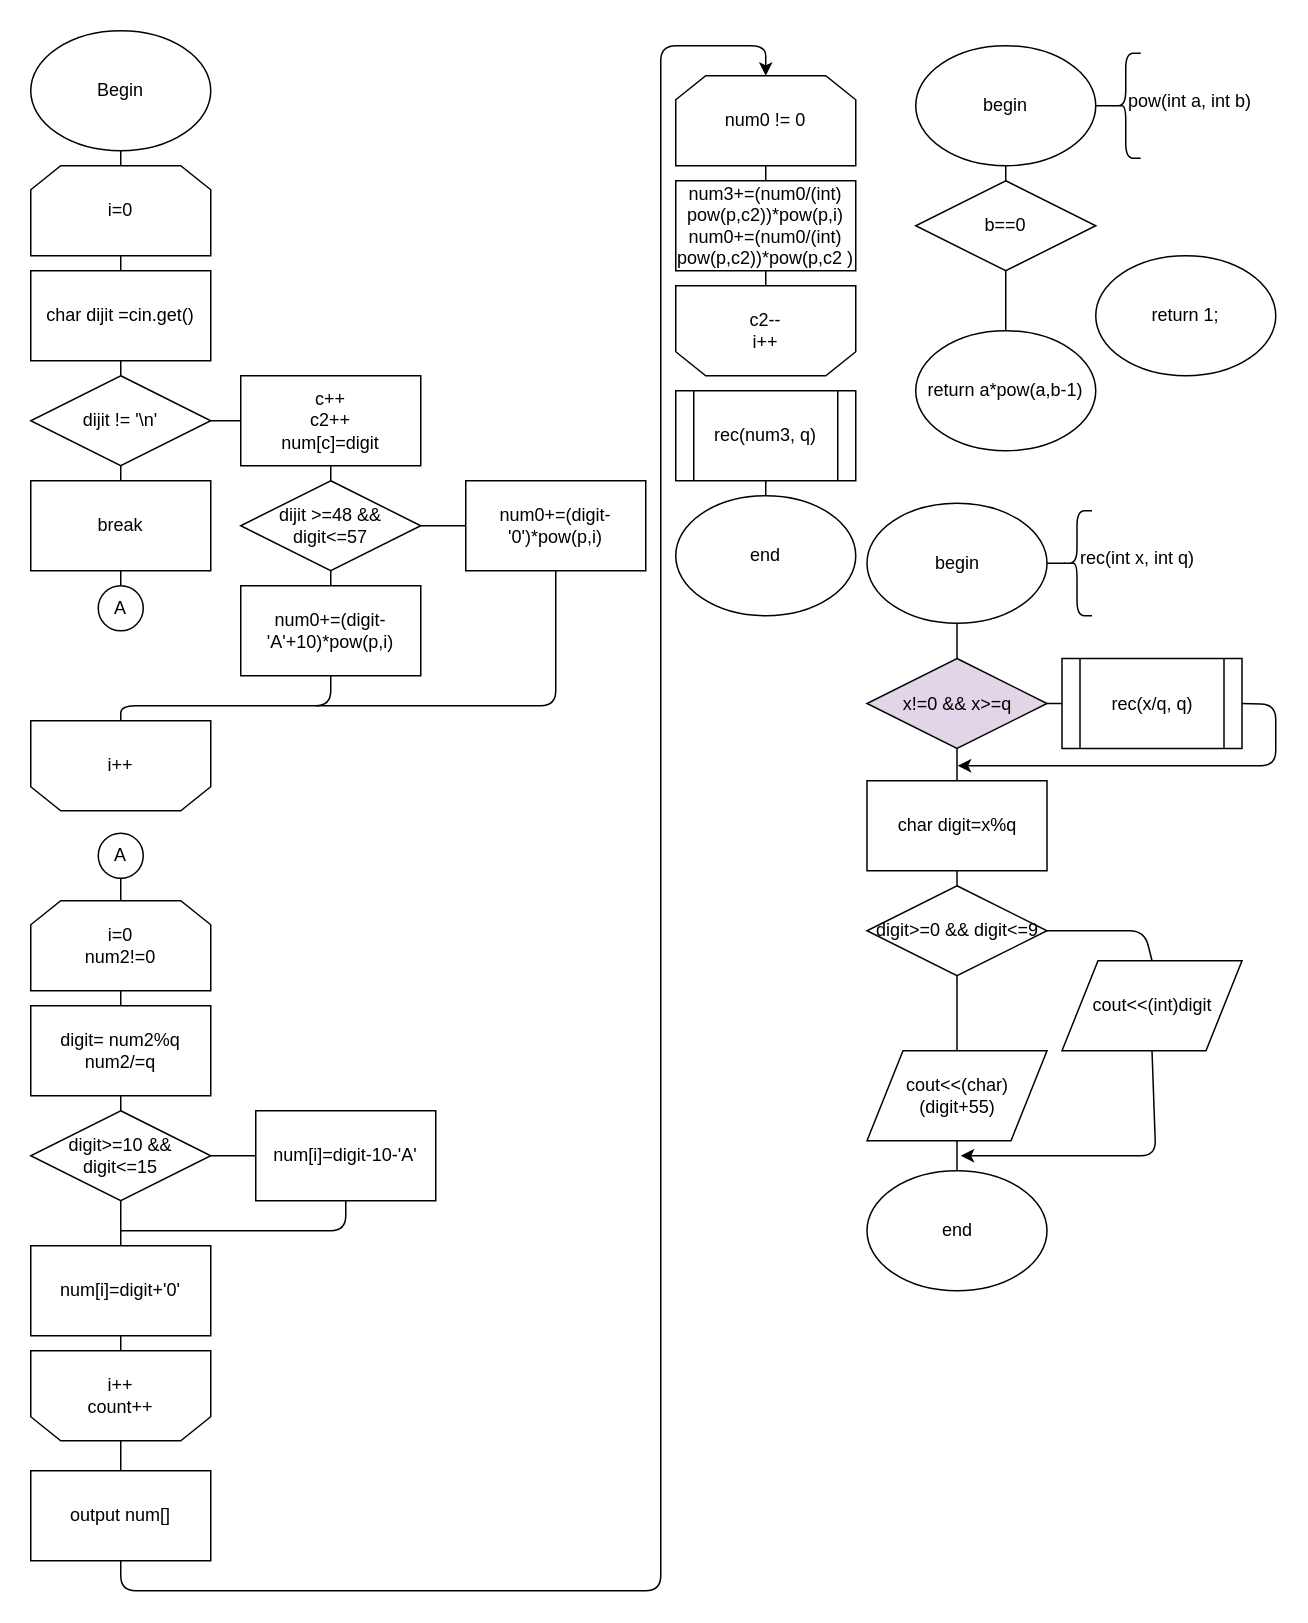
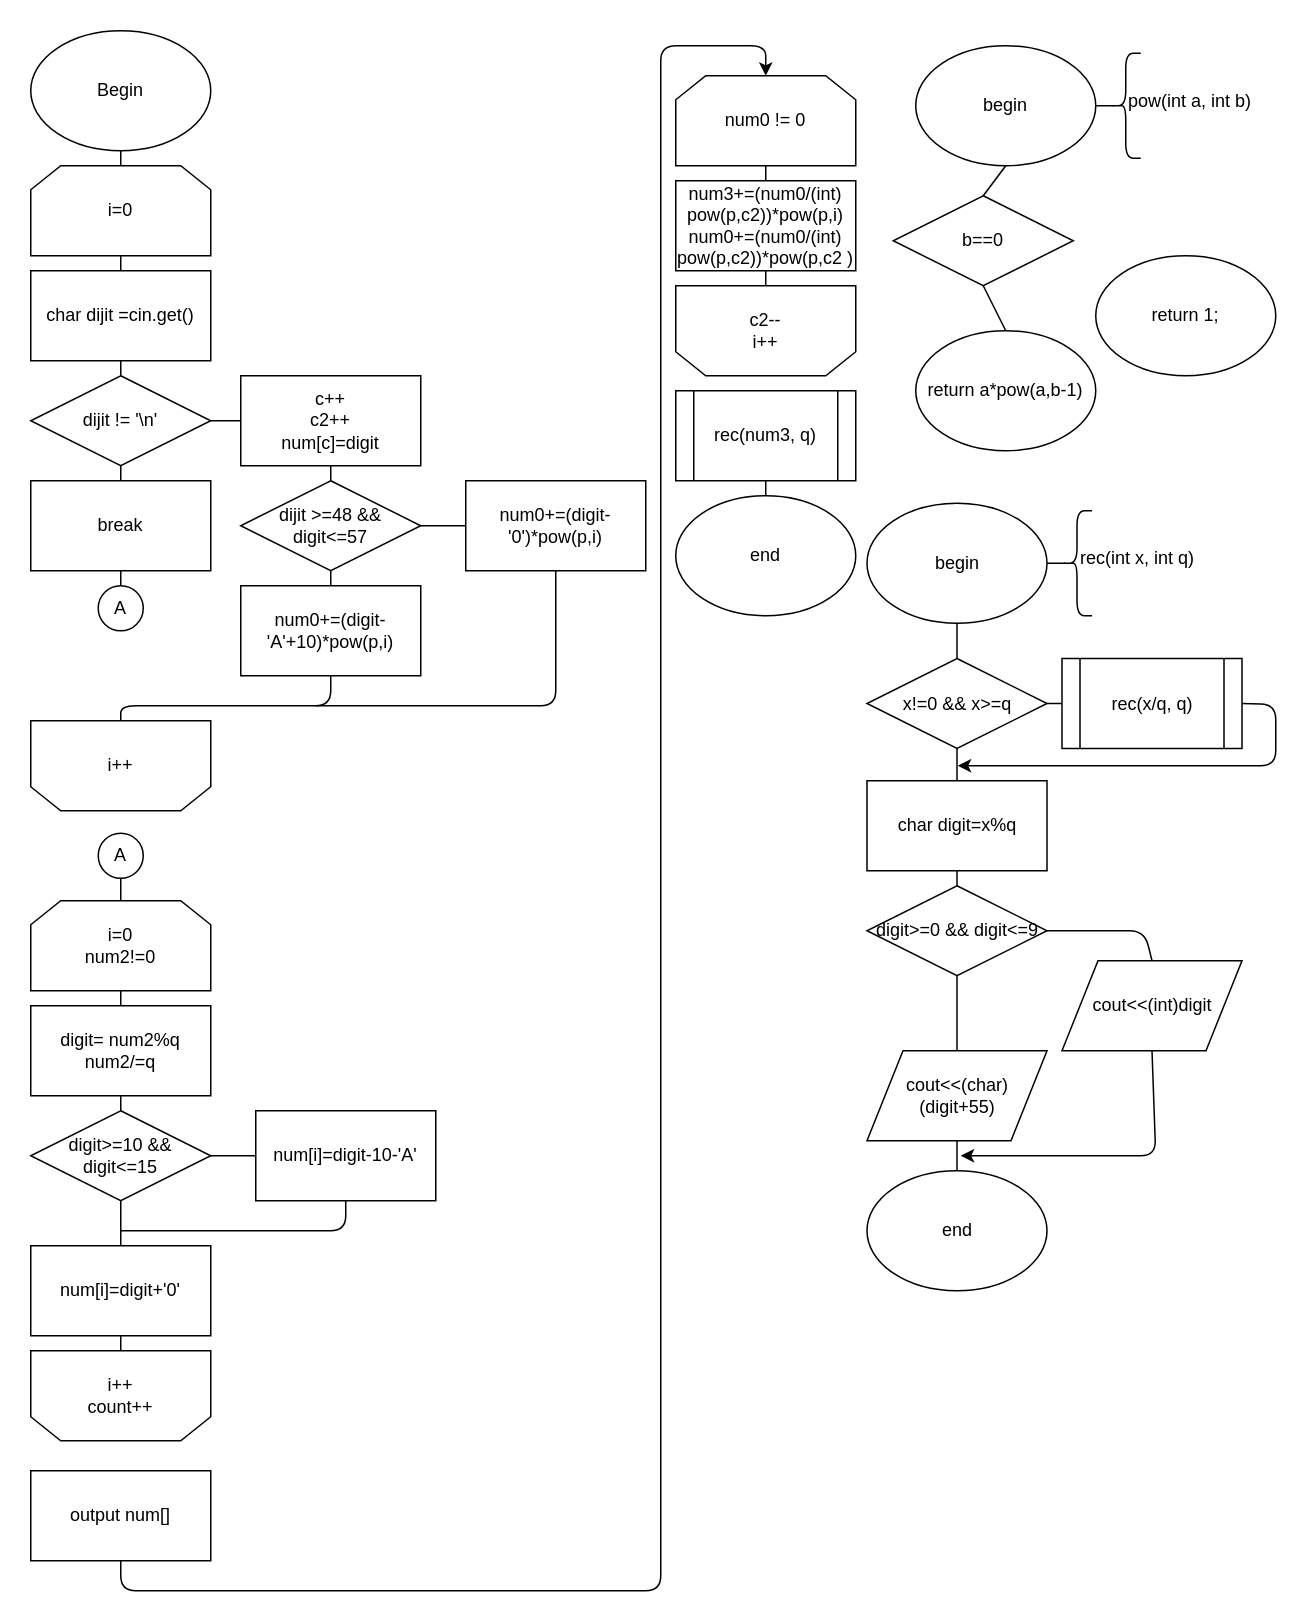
- <mxCell id="53" value="b==0" style="rhombus;whiteSpace=wrap;html=1;" parent="1" vertex="1"><mxGeometry x="610" y="120" width="120" height="60" as="geometry" /></mxCell>
+ <mxCell id="53" value="b==0" style="rhombus;whiteSpace=wrap;html=1;" parent="1" vertex="1"><mxGeometry x="595" y="130" width="120" height="60" as="geometry" /></mxCell>
- <mxCell id="62" value="x!=0 &amp;amp;&amp;amp; x&amp;gt;=q" style="rhombus;whiteSpace=wrap;html=1;fillColor=#e1d5e7;" parent="1" vertex="1"><mxGeometry x="577.5" y="438.5" width="120" height="60" as="geometry" /></mxCell>
+ <mxCell id="62" value="x!=0 &amp;amp;&amp;amp; x&amp;gt;=q" style="rhombus;whiteSpace=wrap;html=1;" parent="1" vertex="1"><mxGeometry x="577.5" y="438.5" width="120" height="60" as="geometry" /></mxCell>
- <mxCell id="39" value="" style="endArrow=none;html=1;entryX=0.5;entryY=0;entryDx=0;entryDy=0;exitX=0.5;exitY=0;exitDx=0;exitDy=0;" parent="1" source="38" target="27" edge="1"><mxGeometry width="50" height="50" relative="1" as="geometry"><mxPoint x="130" y="1130" as="sourcePoint" /><mxPoint x="180" y="1080" as="targetPoint" /></mxGeometry></mxCell>
